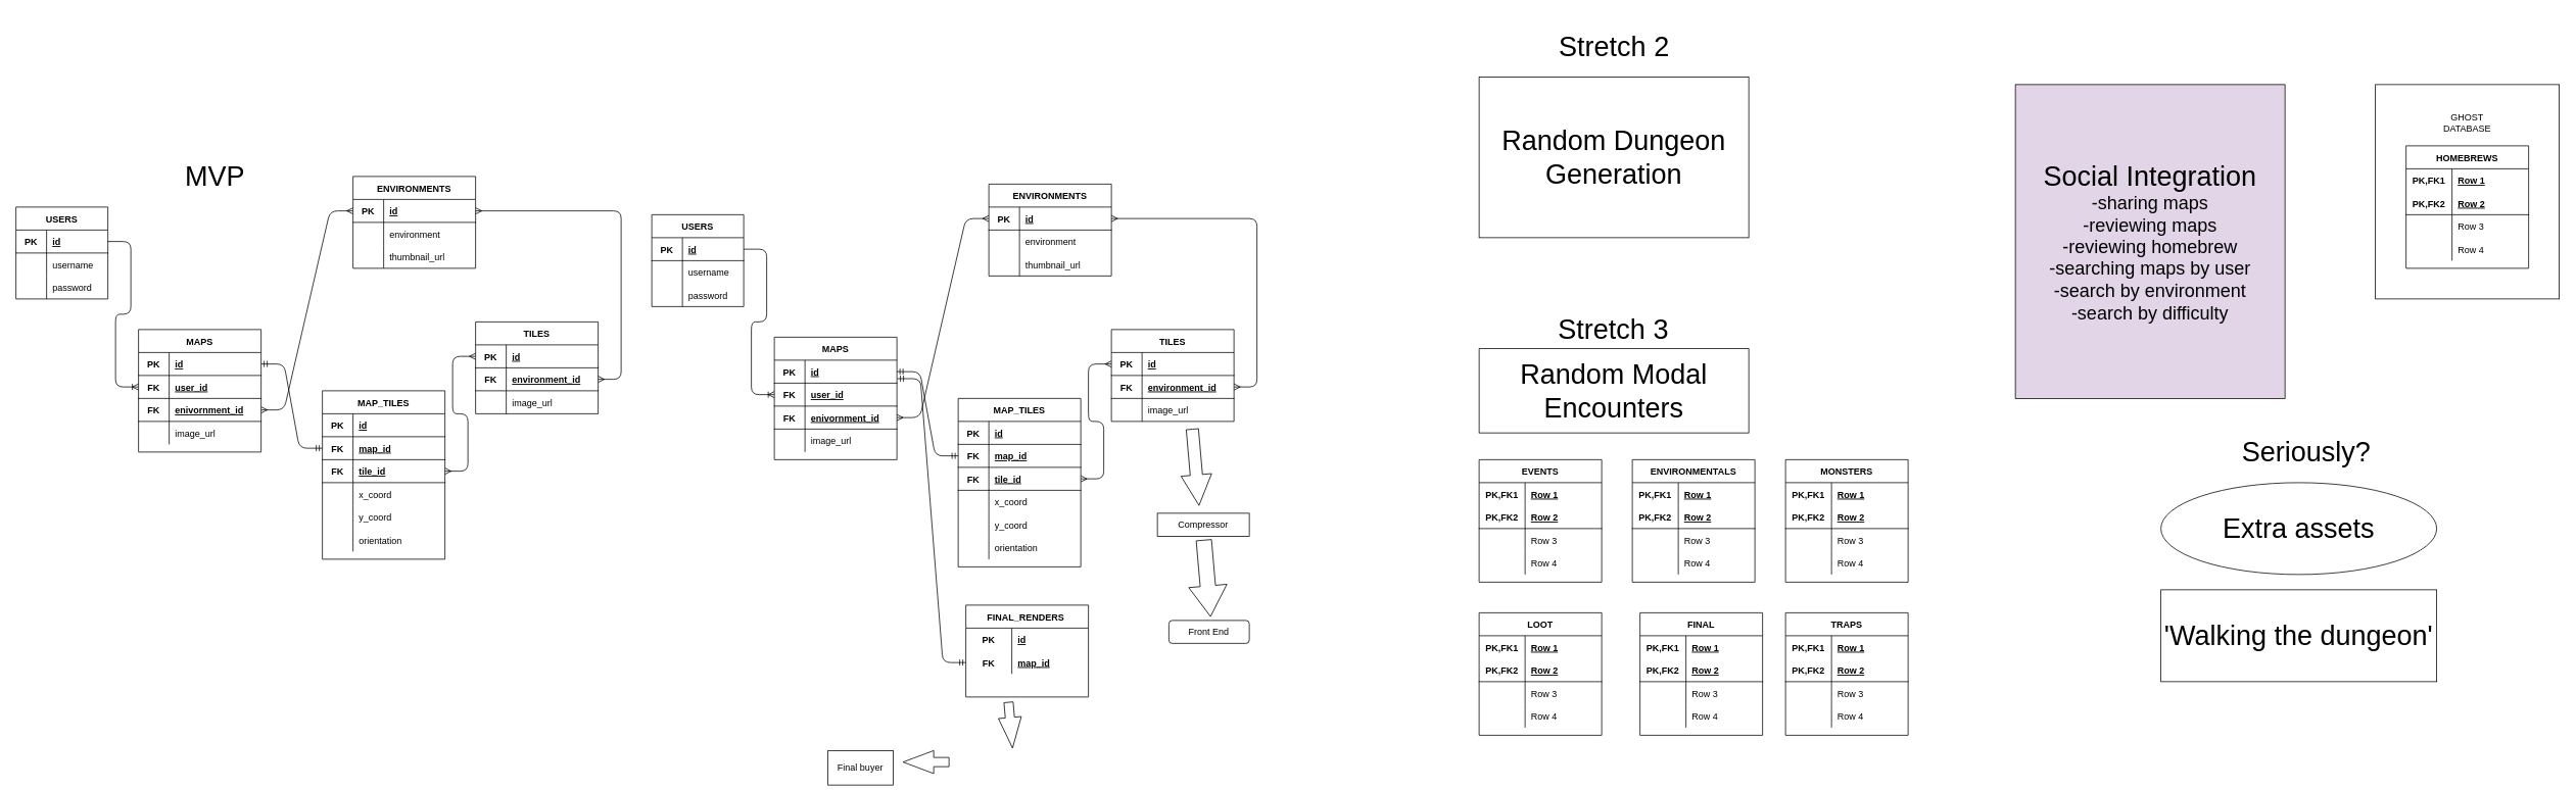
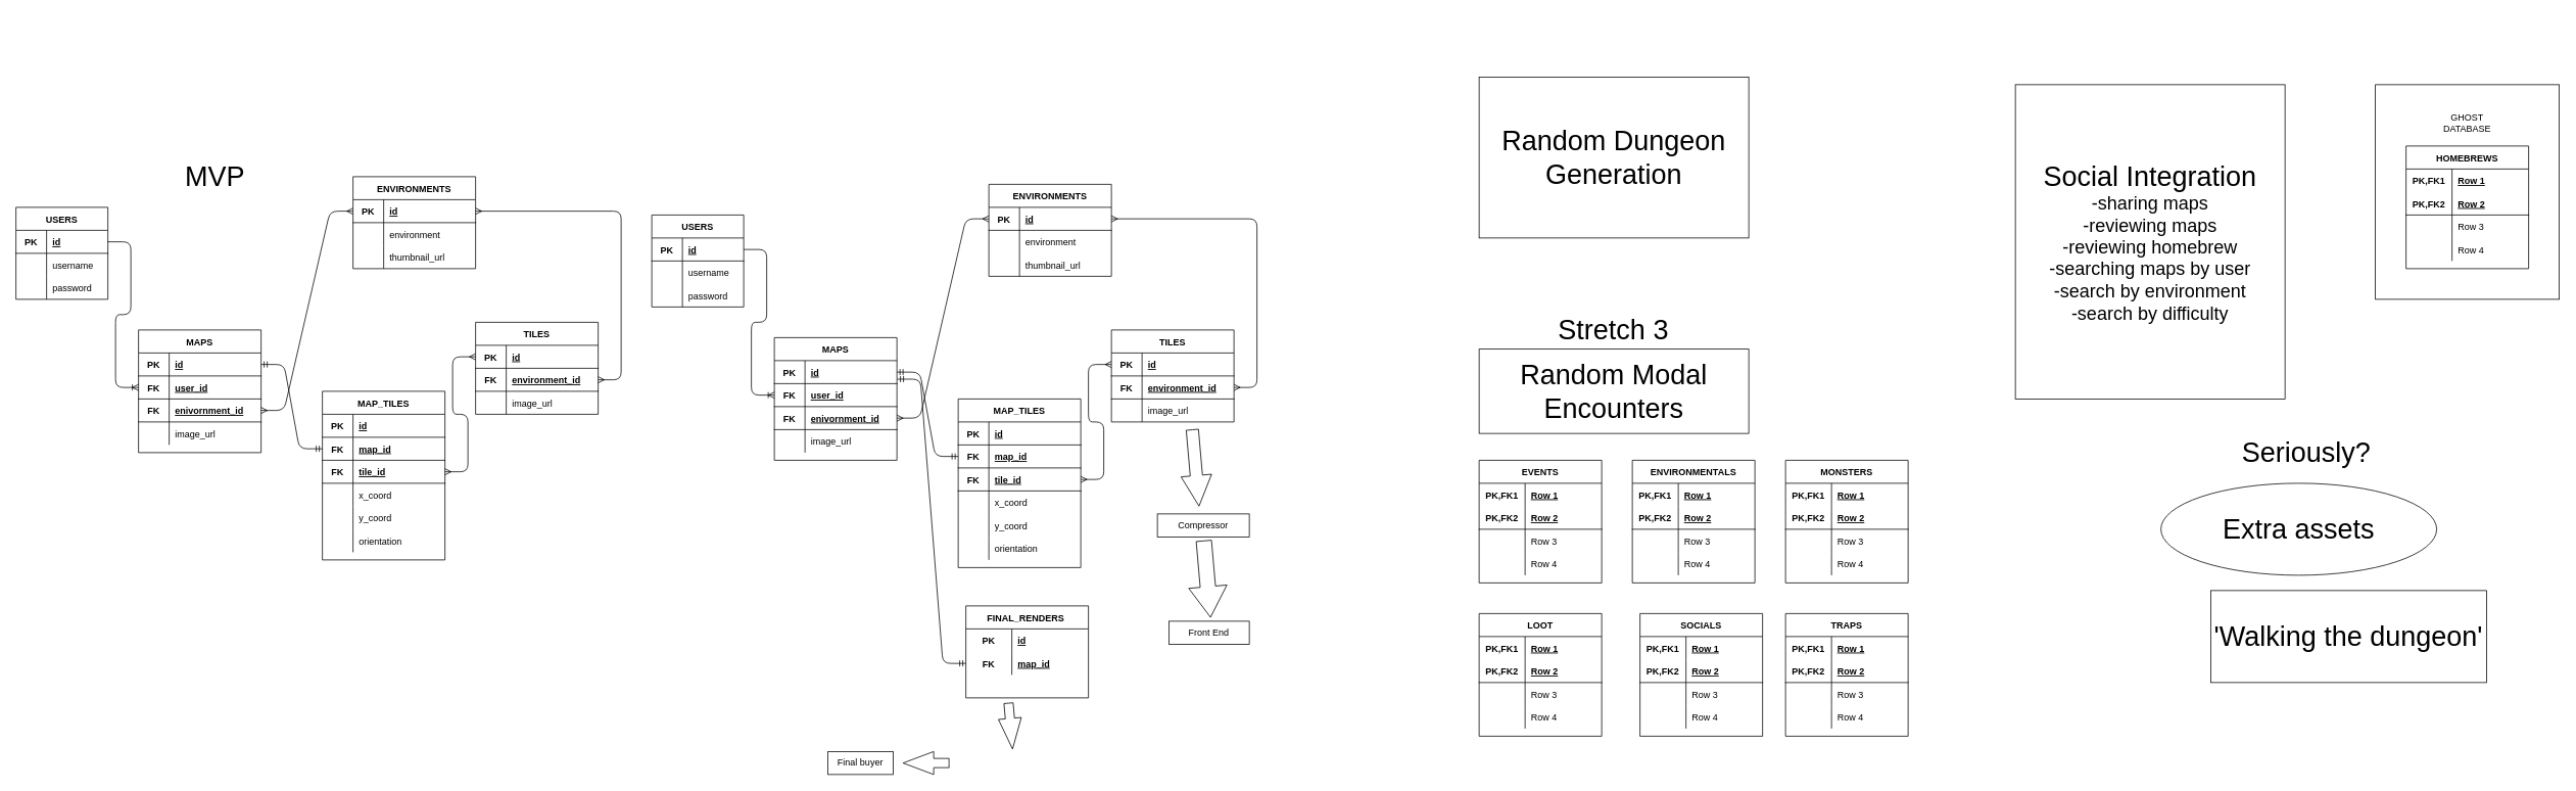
- <mxCell id="244" value="&lt;font style=&quot;font-size: 36px&quot;&gt;Stretch 2&lt;/font&gt;" style="text;html=1;strokeColor=none;fillColor=none;align=center;verticalAlign=middle;whiteSpace=wrap;rounded=0;" vertex="1" parent="1"><mxGeometry x="2028.5" y="20" width="155" height="80" as="geometry" /></mxCell>
- <mxCell id="249" value="&lt;font&gt;&lt;span style=&quot;font-size: 36px&quot;&gt;Social Integration&lt;/span&gt;&lt;br&gt;&lt;font style=&quot;font-size: 24px&quot;&gt;-sharing maps&lt;br&gt;-reviewing maps&lt;br&gt;-reviewing homebrew&lt;br&gt;&lt;/font&gt;&lt;font style=&quot;font-size: 24px&quot;&gt;-searching maps by user&lt;br&gt;&lt;/font&gt;&lt;font style=&quot;font-size: 24px&quot;&gt;-search by environment&lt;br&gt;-search by difficulty&lt;/font&gt;&lt;br&gt;&lt;/font&gt;" style="rounded=0;whiteSpace=wrap;html=1;fillColor=#e1d5e7;" vertex="1" parent="1"><mxGeometry x="2630" y="110" width="352" height="410" as="geometry" /></mxCell>
+ <mxCell id="249" value="&lt;font&gt;&lt;span style=&quot;font-size: 36px&quot;&gt;Social Integration&lt;/span&gt;&lt;br&gt;&lt;font style=&quot;font-size: 24px&quot;&gt;-sharing maps&lt;br&gt;-reviewing maps&lt;br&gt;-reviewing homebrew&lt;br&gt;&lt;/font&gt;&lt;font style=&quot;font-size: 24px&quot;&gt;-searching maps by user&lt;br&gt;&lt;/font&gt;&lt;font style=&quot;font-size: 24px&quot;&gt;-search by environment&lt;br&gt;-search by difficulty&lt;/font&gt;&lt;br&gt;&lt;/font&gt;" style="rounded=0;whiteSpace=wrap;html=1;" vertex="1" parent="1"><mxGeometry x="2630" y="110" width="352" height="410" as="geometry" /></mxCell>
- <mxCell id="197" value="FINAL" style="shape=table;startSize=30;container=1;collapsible=1;childLayout=tableLayout;fixedRows=1;rowLines=0;fontStyle=1;align=center;resizeLast=1;" vertex="1" parent="1"><mxGeometry x="2140" y="800" width="160" height="160" as="geometry" /></mxCell>
+ <mxCell id="197" value="SOCIALS" style="shape=table;startSize=30;container=1;collapsible=1;childLayout=tableLayout;fixedRows=1;rowLines=0;fontStyle=1;align=center;resizeLast=1;" vertex="1" parent="1"><mxGeometry x="2140" y="800" width="160" height="160" as="geometry" /></mxCell>
- <mxCell id="240" value="Front End" style="whiteSpace=wrap;html=1;rounded=1;" vertex="1" parent="1"><mxGeometry x="1525" y="810" width="105" height="30" as="geometry" /></mxCell>
+ <mxCell id="240" value="Front End" style="rounded=0;whiteSpace=wrap;html=1;" vertex="1" parent="1"><mxGeometry x="1525" y="810" width="105" height="30" as="geometry" /></mxCell>
- <mxCell id="252" value="&lt;font&gt;&lt;span style=&quot;font-size: 36px&quot;&gt;'Walking the dungeon'&lt;/span&gt;&lt;br&gt;&lt;/font&gt;" style="rounded=0;whiteSpace=wrap;html=1;" vertex="1" parent="1"><mxGeometry x="2820" y="770" width="360" height="120" as="geometry" /></mxCell>
+ <mxCell id="252" value="&lt;font&gt;&lt;span style=&quot;font-size: 36px&quot;&gt;'Walking the dungeon'&lt;/span&gt;&lt;br&gt;&lt;/font&gt;" style="rounded=0;whiteSpace=wrap;html=1;" vertex="1" parent="1"><mxGeometry x="2885" y="770" width="360" height="120" as="geometry" /></mxCell>
- <mxCell id="243" value="Final buyer" style="rounded=0;whiteSpace=wrap;html=1;" vertex="1" parent="1"><mxGeometry x="1080" y="980" width="85" height="45" as="geometry" /></mxCell>
+ <mxCell id="243" value="Final buyer" style="rounded=0;whiteSpace=wrap;html=1;" vertex="1" parent="1"><mxGeometry x="1080" y="980" width="85" height="30" as="geometry" /></mxCell>
